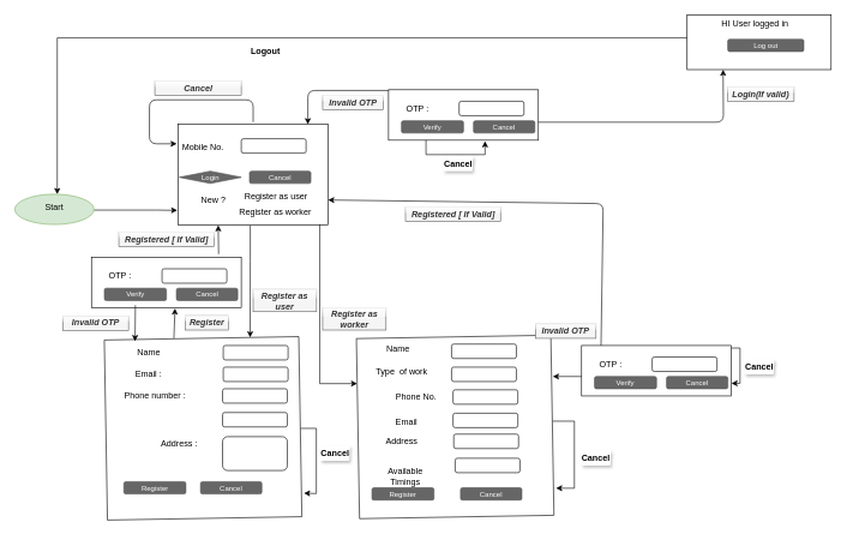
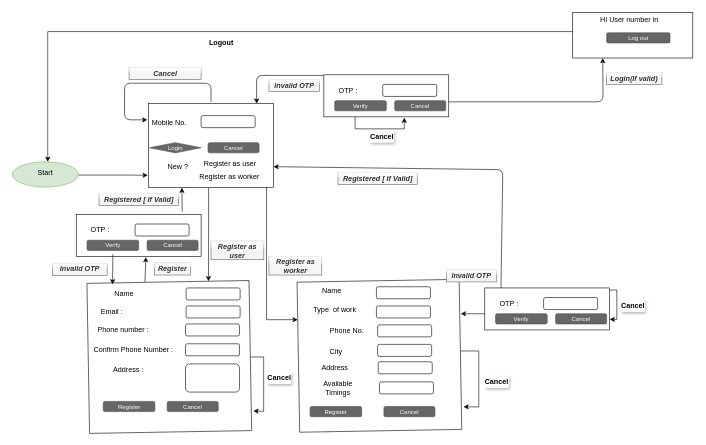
- <mxCell id="76" value="HI User logged in" style="text;html=1;strokeColor=none;fillColor=none;align=center;verticalAlign=middle;whiteSpace=wrap;rounded=0;spacing=1;" parent="1" vertex="1"><mxGeometry x="967.5" y="22" width="160" height="20" as="geometry" /></mxCell>
+ <mxCell id="76" value="HI User number in" style="text;html=1;strokeColor=none;fillColor=none;align=center;verticalAlign=middle;whiteSpace=wrap;rounded=0;spacing=1;" parent="1" vertex="1"><mxGeometry x="967.5" y="22" width="160" height="20" as="geometry" /></mxCell>
- <mxCell id="13" value="Email :" style="text;html=1;strokeColor=none;fillColor=none;align=center;verticalAlign=middle;whiteSpace=wrap;rounded=0;spacing=1;" parent="1" vertex="1"><mxGeometry x="175.5" y="509" width="60" height="20" as="geometry" /></mxCell>
+ <mxCell id="13" value="Email :" style="text;html=1;strokeColor=none;fillColor=none;align=center;verticalAlign=middle;whiteSpace=wrap;rounded=0;spacing=1;" parent="1" vertex="1"><mxGeometry x="155.5" y="509" width="60" height="20" as="geometry" /></mxCell>
- <mxCell id="16" value="Phone number :" style="text;html=1;strokeColor=none;fillColor=none;align=center;verticalAlign=middle;whiteSpace=wrap;rounded=0;direction=west;spacing=1;" parent="1" vertex="1"><mxGeometry x="169.5" y="539" width="90" height="20" as="geometry" /></mxCell>
+ <mxCell id="16" value="Phone number :" style="text;html=1;strokeColor=none;fillColor=none;align=center;verticalAlign=middle;whiteSpace=wrap;rounded=0;direction=west;spacing=1;" parent="1" vertex="1"><mxGeometry x="159.5" y="539" width="90" height="20" as="geometry" /></mxCell>
+ <mxCell id="17" value="Confirm Phone Number :" style="text;html=1;strokeColor=none;fillColor=none;align=center;verticalAlign=middle;whiteSpace=wrap;rounded=0;spacing=1;" parent="1" vertex="1"><mxGeometry x="151.5" y="572" width="140" height="20" as="geometry" /></mxCell>
- <mxCell id="47" value="Email" style="text;html=1;" parent="1" vertex="1"><mxGeometry x="547" y="572" width="100" height="30" as="geometry" /></mxCell>
+ <mxCell id="47" value="City" style="text;html=1;" parent="1" vertex="1"><mxGeometry x="547" y="572" width="100" height="30" as="geometry" /></mxCell>
- <mxCell id="20" value="Address :" style="text;html=1;strokeColor=none;fillColor=none;align=center;verticalAlign=middle;whiteSpace=wrap;rounded=0;spacing=1;" parent="1" vertex="1"><mxGeometry x="211" y="605.5" width="75" height="20" as="geometry" /></mxCell>
+ <mxCell id="20" value="Address :" style="text;html=1;strokeColor=none;fillColor=none;align=center;verticalAlign=middle;whiteSpace=wrap;rounded=0;spacing=1;" parent="1" vertex="1"><mxGeometry x="176" y="605.5" width="75" height="20" as="geometry" /></mxCell>
- <mxCell id="49" value="Available Timings" style="text;html=1;strokeColor=none;fillColor=none;align=center;verticalAlign=middle;whiteSpace=wrap;rounded=0;spacing=1;" parent="1" vertex="1"><mxGeometry x="526" y="650.5" width="73" height="20" as="geometry" /></mxCell>
+ <mxCell id="49" value="Available Timings" style="text;html=1;strokeColor=none;fillColor=none;align=center;verticalAlign=middle;whiteSpace=wrap;rounded=0;spacing=1;" parent="1" vertex="1"><mxGeometry x="526" y="635.5" width="73" height="20" as="geometry" /></mxCell>
